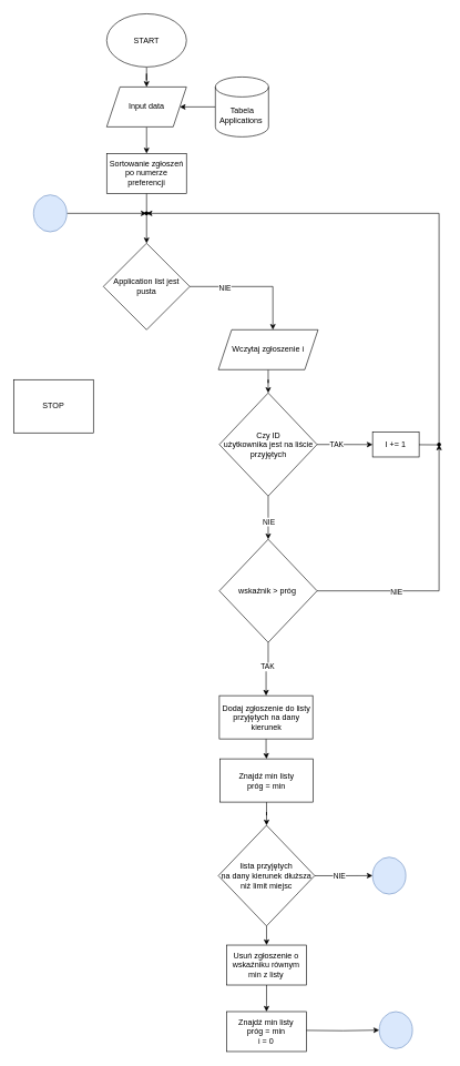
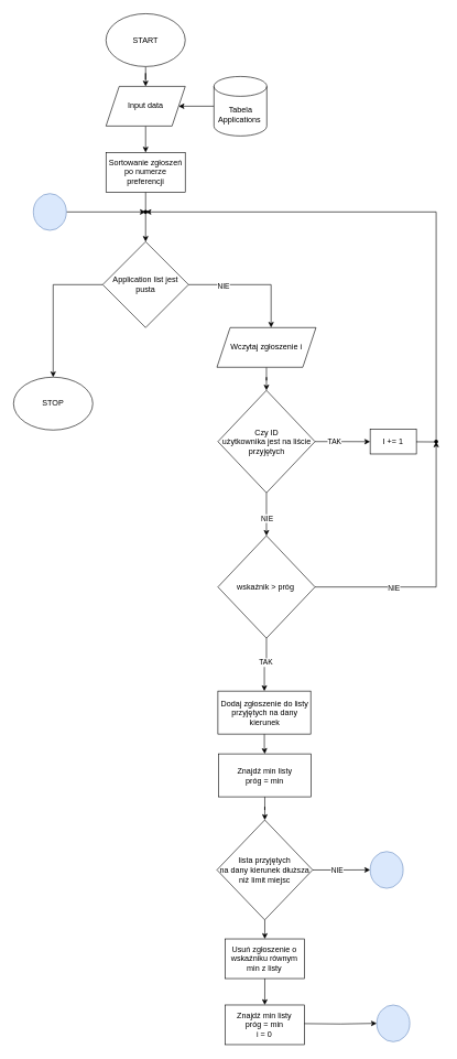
+ <mxCell id="12" value="" style="edgeStyle=orthogonalEdgeStyle;rounded=0;orthogonalLoop=1;jettySize=auto;html=1;" edge="1" parent="1" source="13" target="31"><mxGeometry relative="1" as="geometry" /></mxCell>
- <mxCell id="31" value="STOP" style="whiteSpace=wrap;html=1;rounded=0;" vertex="1" parent="1"><mxGeometry x="20" y="570" width="120" height="80" as="geometry" /></mxCell>
+ <mxCell id="31" value="STOP" style="ellipse;whiteSpace=wrap;html=1;" vertex="1" parent="1"><mxGeometry x="20" y="570" width="120" height="80" as="geometry" /></mxCell>
